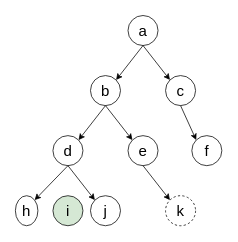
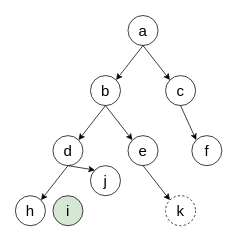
- <mxCell id="15" value="&lt;font style=&quot;font-size: 20px&quot;&gt;h&lt;/font&gt;" style="ellipse;whiteSpace=wrap;html=1;aspect=fixed;" vertex="1" parent="1"><mxGeometry x="20" y="260" width="30" height="40" as="geometry" /></mxCell>
+ <mxCell id="15" value="&lt;font style=&quot;font-size: 20px&quot;&gt;h&lt;/font&gt;" style="ellipse;whiteSpace=wrap;html=1;aspect=fixed;" vertex="1" parent="1"><mxGeometry x="20" y="260" width="40" height="40" as="geometry" /></mxCell>
- <mxCell id="14" value="&lt;font style=&quot;font-size: 20px&quot;&gt;j&lt;/font&gt;" style="ellipse;whiteSpace=wrap;html=1;aspect=fixed;" vertex="1" parent="1"><mxGeometry x="120" y="260" width="40" height="40" as="geometry" /></mxCell>
+ <mxCell id="14" value="&lt;font style=&quot;font-size: 20px&quot;&gt;j&lt;/font&gt;" style="ellipse;whiteSpace=wrap;html=1;aspect=fixed;" vertex="1" parent="1"><mxGeometry x="120" y="220" width="40" height="40" as="geometry" /></mxCell>
